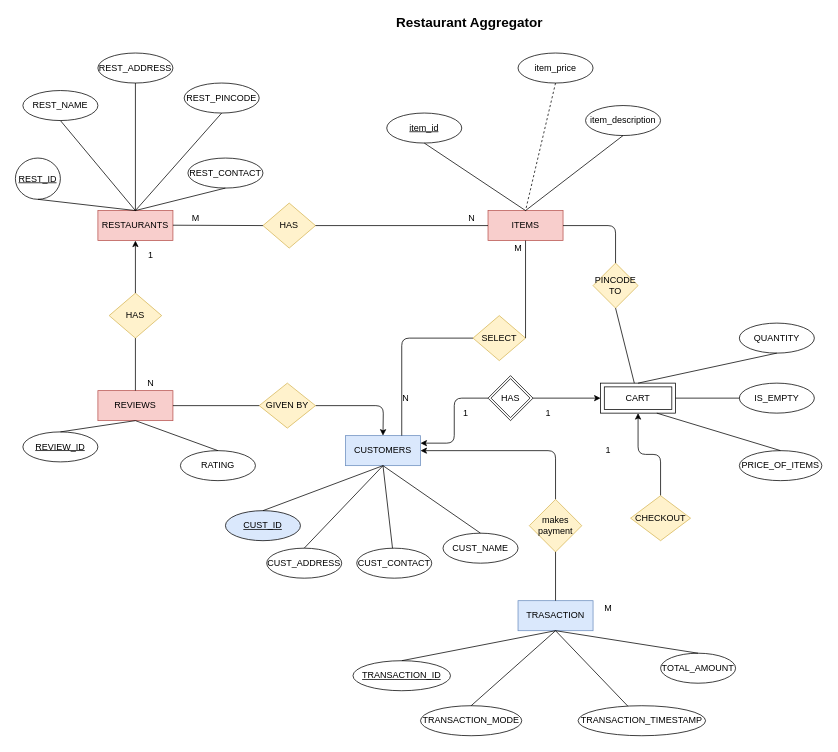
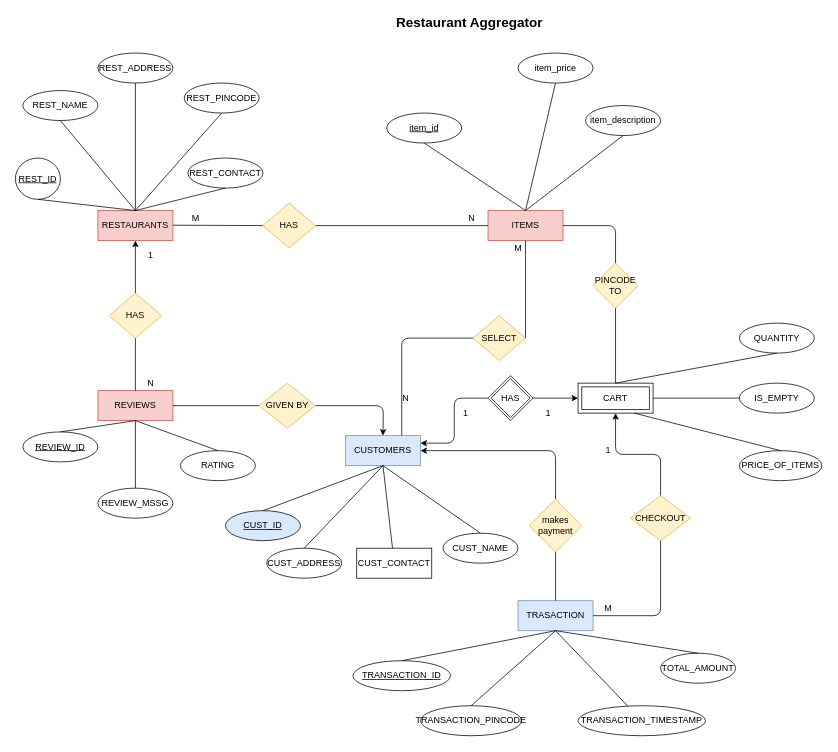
- <mxCell id="19" value="" style="endArrow=none;html=1;rounded=0;exitX=0.5;exitY=1;exitDx=0;exitDy=0;entryX=0.5;entryY=0;entryDx=0;entryDy=0;dashed=1;" parent="1" source="10" target="3" edge="1"><mxGeometry relative="1" as="geometry"><mxPoint x="600" y="280" as="sourcePoint" /><mxPoint x="700" y="300" as="targetPoint" /></mxGeometry></mxCell>
+ <mxCell id="19" value="" style="endArrow=none;html=1;rounded=0;exitX=0.5;exitY=1;exitDx=0;exitDy=0;entryX=0.5;entryY=0;entryDx=0;entryDy=0;" parent="1" source="10" target="3" edge="1"><mxGeometry relative="1" as="geometry"><mxPoint x="600" y="280" as="sourcePoint" /><mxPoint x="700" y="300" as="targetPoint" /></mxGeometry></mxCell>
- <mxCell id="49" value="CART" style="shape=ext;margin=3;double=1;whiteSpace=wrap;html=1;align=center;" parent="1" vertex="1"><mxGeometry x="800" y="510" width="100" height="40" as="geometry" /></mxCell>
+ <mxCell id="49" value="CART" style="shape=ext;margin=3;double=1;whiteSpace=wrap;html=1;align=center;" parent="1" vertex="1"><mxGeometry x="770" y="510" width="100" height="40" as="geometry" /></mxCell>
+ <mxCell id="31" value="" style="endArrow=none;html=1;rounded=0;exitX=0.5;exitY=1;exitDx=0;exitDy=0;entryX=0.5;entryY=0;entryDx=0;entryDy=0;" parent="1" source="24" target="28" edge="1"><mxGeometry relative="1" as="geometry"><mxPoint x="370" y="620" as="sourcePoint" /><mxPoint x="530" y="620" as="targetPoint" /></mxGeometry></mxCell>
+ <mxCell id="28" value="REVIEW_MSSG" style="ellipse;whiteSpace=wrap;html=1;align=center;" parent="1" vertex="1"><mxGeometry x="130" y="650" width="100" height="40" as="geometry" /></mxCell>
- <mxCell id="38" value="CUST_CONTACT" style="ellipse;whiteSpace=wrap;html=1;align=center;" parent="1" vertex="1"><mxGeometry x="475" y="730" width="100" height="40" as="geometry" /></mxCell>
+ <mxCell id="38" value="CUST_CONTACT" style="whiteSpace=wrap;html=1;align=center;rounded=0;" parent="1" vertex="1"><mxGeometry x="475" y="730" width="100" height="40" as="geometry" /></mxCell>
+ <mxCell id="72" value="" style="endArrow=none;html=1;rounded=1;exitX=0.5;exitY=1;exitDx=0;exitDy=0;entryX=1;entryY=0.5;entryDx=0;entryDy=0;" parent="1" source="60" target="61" edge="1"><mxGeometry relative="1" as="geometry"><mxPoint x="870" y="780" as="sourcePoint" /><mxPoint x="1030" y="780" as="targetPoint" /><Array as="points"><mxPoint x="880" y="820" /></Array></mxGeometry></mxCell>
- <mxCell id="62" value="TRANSACTION_MODE" style="ellipse;whiteSpace=wrap;html=1;align=center;" parent="1" vertex="1"><mxGeometry x="560" y="940" width="135" height="40" as="geometry" /></mxCell>
+ <mxCell id="62" value="TRANSACTION_PINCODE" style="ellipse;whiteSpace=wrap;html=1;align=center;" parent="1" vertex="1"><mxGeometry x="560" y="940" width="135" height="40" as="geometry" /></mxCell>
